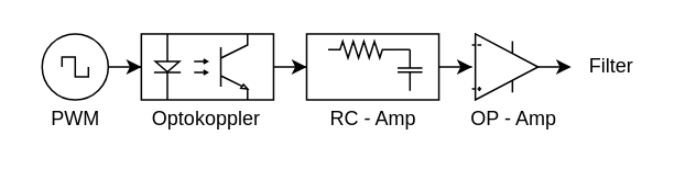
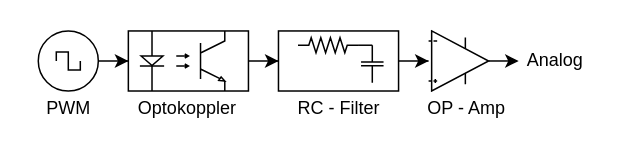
- <mxCell id="14" value="Filter" style="text;html=1;align=center;verticalAlign=middle;resizable=0;points=[];autosize=1;strokeColor=none;fillColor=none;" vertex="1" parent="1"><mxGeometry x="339" y="25" width="60" height="30" as="geometry" /></mxCell>
+ <mxCell id="14" value="Analog" style="text;html=1;align=center;verticalAlign=middle;resizable=0;points=[];autosize=1;strokeColor=none;fillColor=none;" vertex="1" parent="1"><mxGeometry x="339" y="25" width="60" height="30" as="geometry" /></mxCell>
- <mxCell id="16" value="RC - Amp" style="text;html=1;align=center;verticalAlign=middle;resizable=0;points=[];autosize=1;strokeColor=none;fillColor=none;" vertex="1" parent="1"><mxGeometry x="185" y="57" width="80" height="30" as="geometry" /></mxCell>
+ <mxCell id="16" value="RC - Filter" style="text;html=1;align=center;verticalAlign=middle;resizable=0;points=[];autosize=1;strokeColor=none;fillColor=none;" vertex="1" parent="1"><mxGeometry x="185" y="57" width="80" height="30" as="geometry" /></mxCell>
